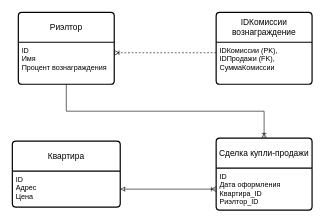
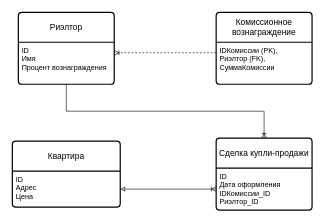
- <mxCell id="2" value="IDКомиссии вознаграждение" style="swimlane;childLayout=stackLayout;horizontal=1;startSize=50;horizontalStack=0;rounded=1;fontSize=14;fontStyle=0;strokeWidth=2;resizeParent=0;resizeLast=1;shadow=0;dashed=0;align=center;arcSize=4;whiteSpace=wrap;html=1;" parent="1" vertex="1"><mxGeometry x="360" y="20" width="160" height="120" as="geometry" /></mxCell>
+ <mxCell id="2" value="Комиссионное вознаграждение" style="swimlane;childLayout=stackLayout;horizontal=1;startSize=50;horizontalStack=0;rounded=1;fontSize=14;fontStyle=0;strokeWidth=2;resizeParent=0;resizeLast=1;shadow=0;dashed=0;align=center;arcSize=4;whiteSpace=wrap;html=1;" parent="1" vertex="1"><mxGeometry x="360" y="20" width="160" height="120" as="geometry" /></mxCell>
- <mxCell id="3" value="IDКомиссии (PK), &lt;br&gt;IDПродажи (FK), &lt;br&gt;СуммаКомиссии" style="align=left;strokeColor=none;fillColor=none;spacingLeft=4;fontSize=12;verticalAlign=top;resizable=0;rotatable=0;part=1;html=1;" parent="2" vertex="1"><mxGeometry y="50" width="160" height="70" as="geometry" /></mxCell>
+ <mxCell id="3" value="IDКомиссии (PK), &lt;br&gt;Риэлтор (FK), &lt;br&gt;СуммаКомиссии" style="align=left;strokeColor=none;fillColor=none;spacingLeft=4;fontSize=12;verticalAlign=top;resizable=0;rotatable=0;part=1;html=1;" parent="2" vertex="1"><mxGeometry y="50" width="160" height="70" as="geometry" /></mxCell>
- <mxCell id="9" value="&lt;div&gt;ID&lt;/div&gt;&lt;div&gt;Дата оформления&lt;/div&gt;&lt;div&gt;Квартира_ID&lt;/div&gt;&lt;div&gt;Риэлтор_ID&lt;/div&gt;" style="align=left;strokeColor=none;fillColor=none;spacingLeft=4;fontSize=12;verticalAlign=top;resizable=0;rotatable=0;part=1;html=1;" parent="8" vertex="1"><mxGeometry y="50" width="160" height="70" as="geometry" /></mxCell>
+ <mxCell id="9" value="&lt;div&gt;ID&lt;/div&gt;&lt;div&gt;Дата оформления&lt;/div&gt;&lt;div&gt;IDКомиссии_ID&lt;/div&gt;&lt;div&gt;Риэлтор_ID&lt;/div&gt;" style="align=left;strokeColor=none;fillColor=none;spacingLeft=4;fontSize=12;verticalAlign=top;resizable=0;rotatable=0;part=1;html=1;" parent="8" vertex="1"><mxGeometry y="50" width="160" height="70" as="geometry" /></mxCell>
